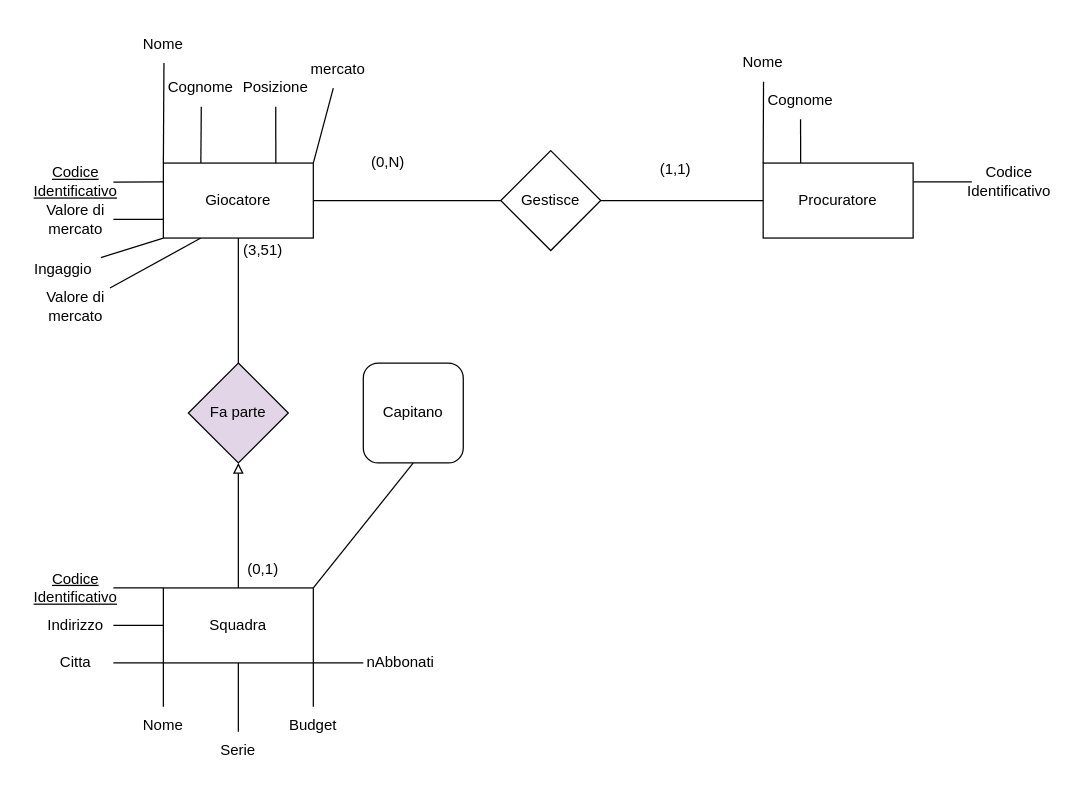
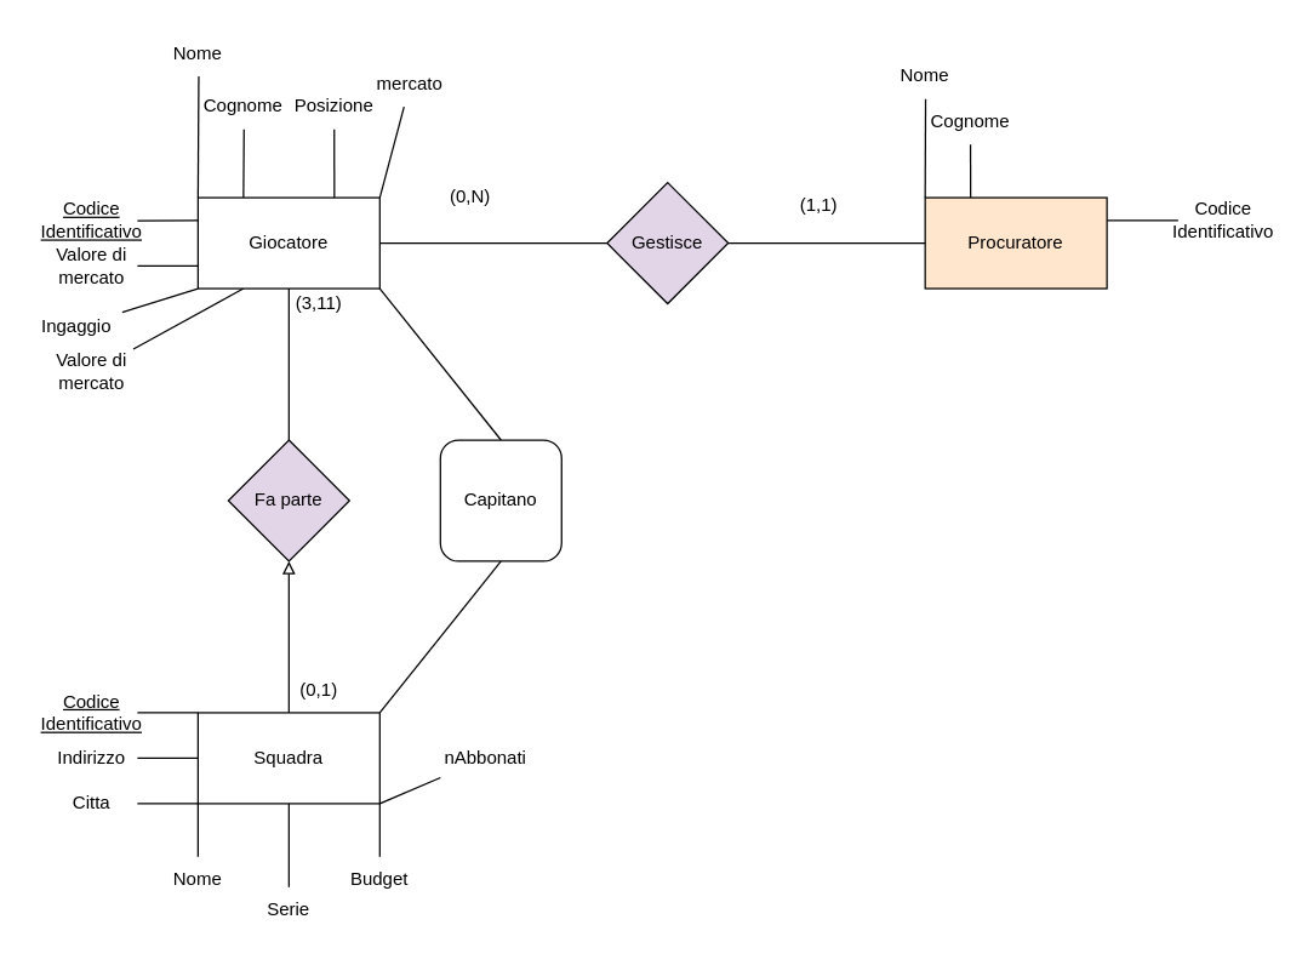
- <mxCell id="18" value="Gestisce" style="rhombus;whiteSpace=wrap;html=1;" vertex="1" parent="1"><mxGeometry x="400" y="120" width="80" height="80" as="geometry" /></mxCell>
+ <mxCell id="18" value="Gestisce" style="rhombus;whiteSpace=wrap;html=1;fillColor=#e1d5e7;" vertex="1" parent="1"><mxGeometry x="400" y="120" width="80" height="80" as="geometry" /></mxCell>
- <mxCell id="15" value="Procuratore" style="rounded=0;whiteSpace=wrap;html=1;" vertex="1" parent="1"><mxGeometry x="610" y="130" width="120" height="60" as="geometry" /></mxCell>
+ <mxCell id="15" value="Procuratore" style="rounded=0;whiteSpace=wrap;html=1;fillColor=#ffe6cc;" vertex="1" parent="1"><mxGeometry x="610" y="130" width="120" height="60" as="geometry" /></mxCell>
- <mxCell id="36" value="(3,51)" style="text;html=1;strokeColor=none;fillColor=none;align=center;verticalAlign=middle;whiteSpace=wrap;rounded=0;" vertex="1" parent="1"><mxGeometry x="180" y="185" width="60" height="30" as="geometry" /></mxCell>
+ <mxCell id="36" value="(3,11)" style="text;html=1;strokeColor=none;fillColor=none;align=center;verticalAlign=middle;whiteSpace=wrap;rounded=0;" vertex="1" parent="1"><mxGeometry x="180" y="185" width="60" height="30" as="geometry" /></mxCell>
+ <mxCell id="42" style="edgeStyle=none;html=1;exitX=0.5;exitY=0;exitDx=0;exitDy=0;entryX=1;entryY=1;entryDx=0;entryDy=0;endArrow=none;endFill=0;" edge="1" parent="1" source="43" target="11"><mxGeometry relative="1" as="geometry" /></mxCell>
- <mxCell id="50" value="nAbbonati" style="text;html=1;strokeColor=none;fillColor=none;align=center;verticalAlign=middle;whiteSpace=wrap;rounded=0;" vertex="1" parent="1"><mxGeometry x="290" y="515.003" width="60" height="30" as="geometry" /></mxCell>
+ <mxCell id="50" value="nAbbonati" style="text;html=1;strokeColor=none;fillColor=none;align=center;verticalAlign=middle;whiteSpace=wrap;rounded=0;" vertex="1" parent="1"><mxGeometry x="290" y="485.003" width="60" height="30" as="geometry" /></mxCell>
